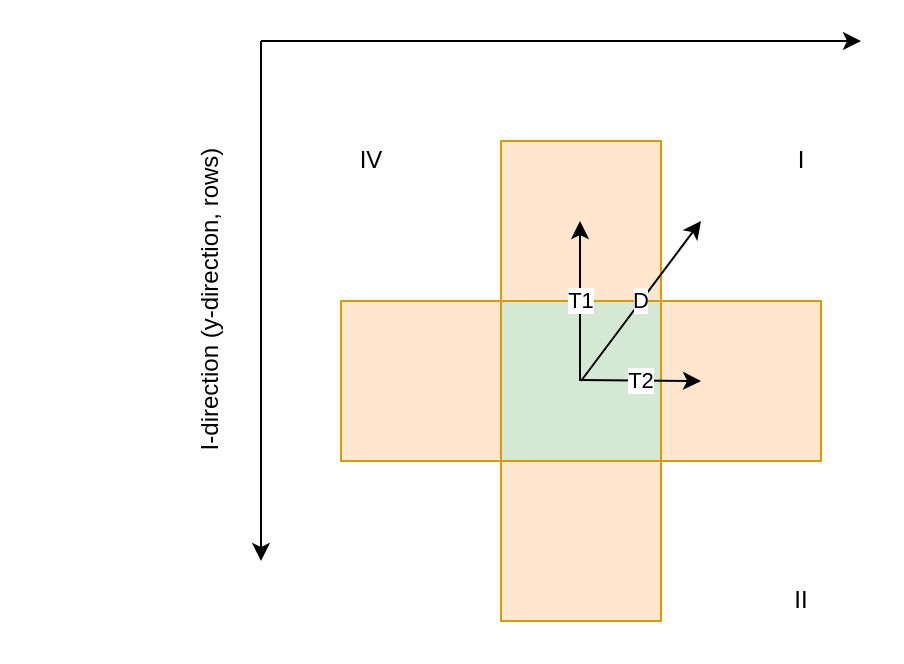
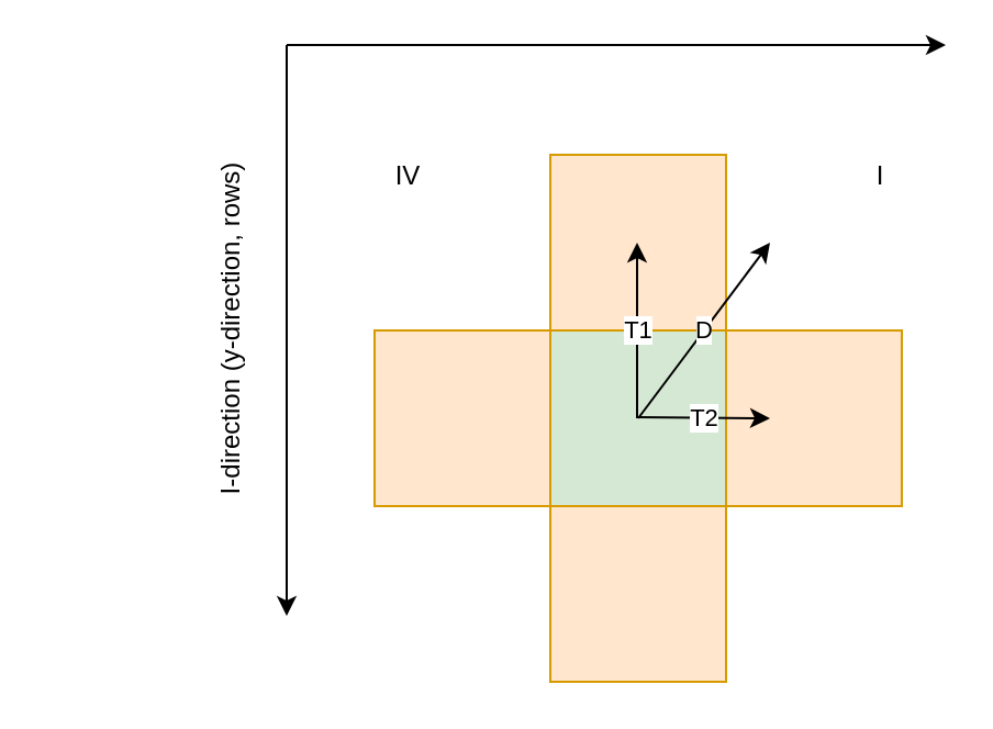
- <mxCell id="14" value="II" style="text;html=1;resizable=0;autosize=1;align=center;verticalAlign=middle;points=[];fillColor=none;strokeColor=none;rounded=0;" vertex="1" parent="1"><mxGeometry x="390" y="290" width="20" height="20" as="geometry" /></mxCell>
